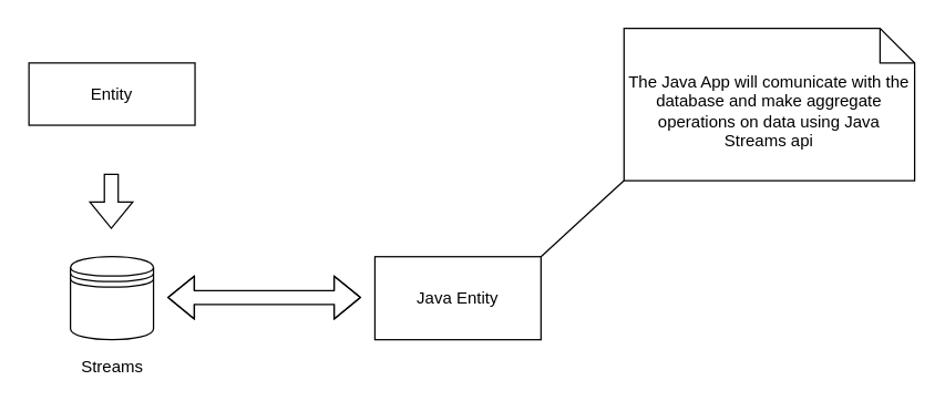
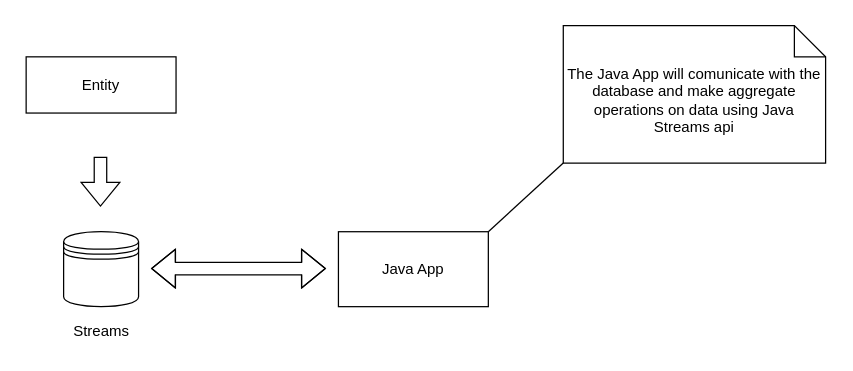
- <mxCell id="6" value="Java Entity" style="rounded=0;whiteSpace=wrap;html=1;" parent="1" vertex="1"><mxGeometry x="270" y="185" width="120" height="60" as="geometry" /></mxCell>
+ <mxCell id="6" value="Java App" style="rounded=0;whiteSpace=wrap;html=1;" parent="1" vertex="1"><mxGeometry x="270" y="185" width="120" height="60" as="geometry" /></mxCell>
